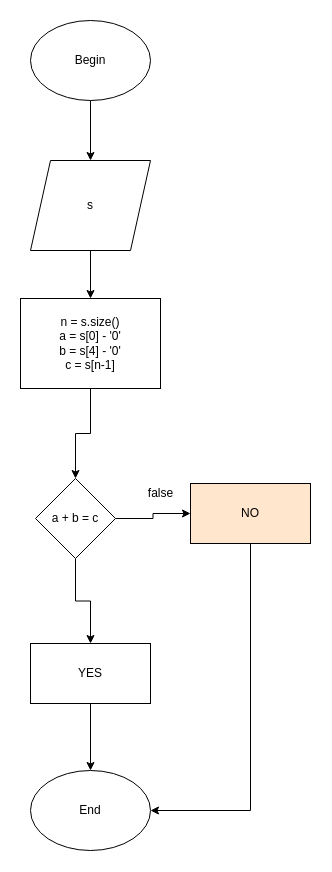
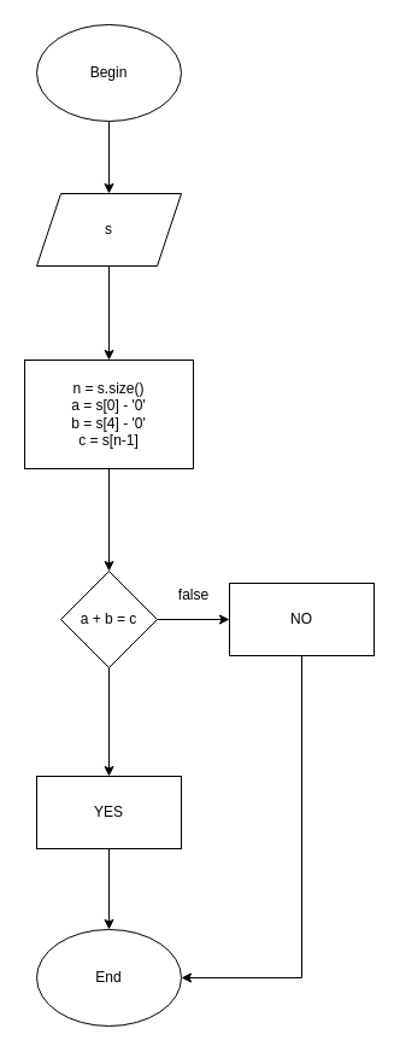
- <mxCell id="5" value="s" style="shape=parallelogram;perimeter=parallelogramPerimeter;whiteSpace=wrap;html=1;fixedSize=1;" vertex="1" parent="1"><mxGeometry x="30" y="160" width="120" height="90" as="geometry" /></mxCell>
+ <mxCell id="5" value="s" style="shape=parallelogram;perimeter=parallelogramPerimeter;whiteSpace=wrap;html=1;fixedSize=1;" vertex="1" parent="1"><mxGeometry x="30" y="160" width="120" height="60" as="geometry" /></mxCell>
- <mxCell id="13" value="NO" style="whiteSpace=wrap;html=1;fillColor=#ffe6cc;" vertex="1" parent="1"><mxGeometry x="190" y="483" width="120" height="60" as="geometry" /></mxCell>
+ <mxCell id="13" value="NO" style="whiteSpace=wrap;html=1;" vertex="1" parent="1"><mxGeometry x="190" y="483" width="120" height="60" as="geometry" /></mxCell>
- <mxCell id="10" value="a + b = c" style="rhombus;whiteSpace=wrap;html=1;" vertex="1" parent="1"><mxGeometry x="35" y="478" width="80" height="80" as="geometry" /></mxCell>
+ <mxCell id="10" value="a + b = c" style="rhombus;whiteSpace=wrap;html=1;" vertex="1" parent="1"><mxGeometry x="50" y="473" width="80" height="80" as="geometry" /></mxCell>
